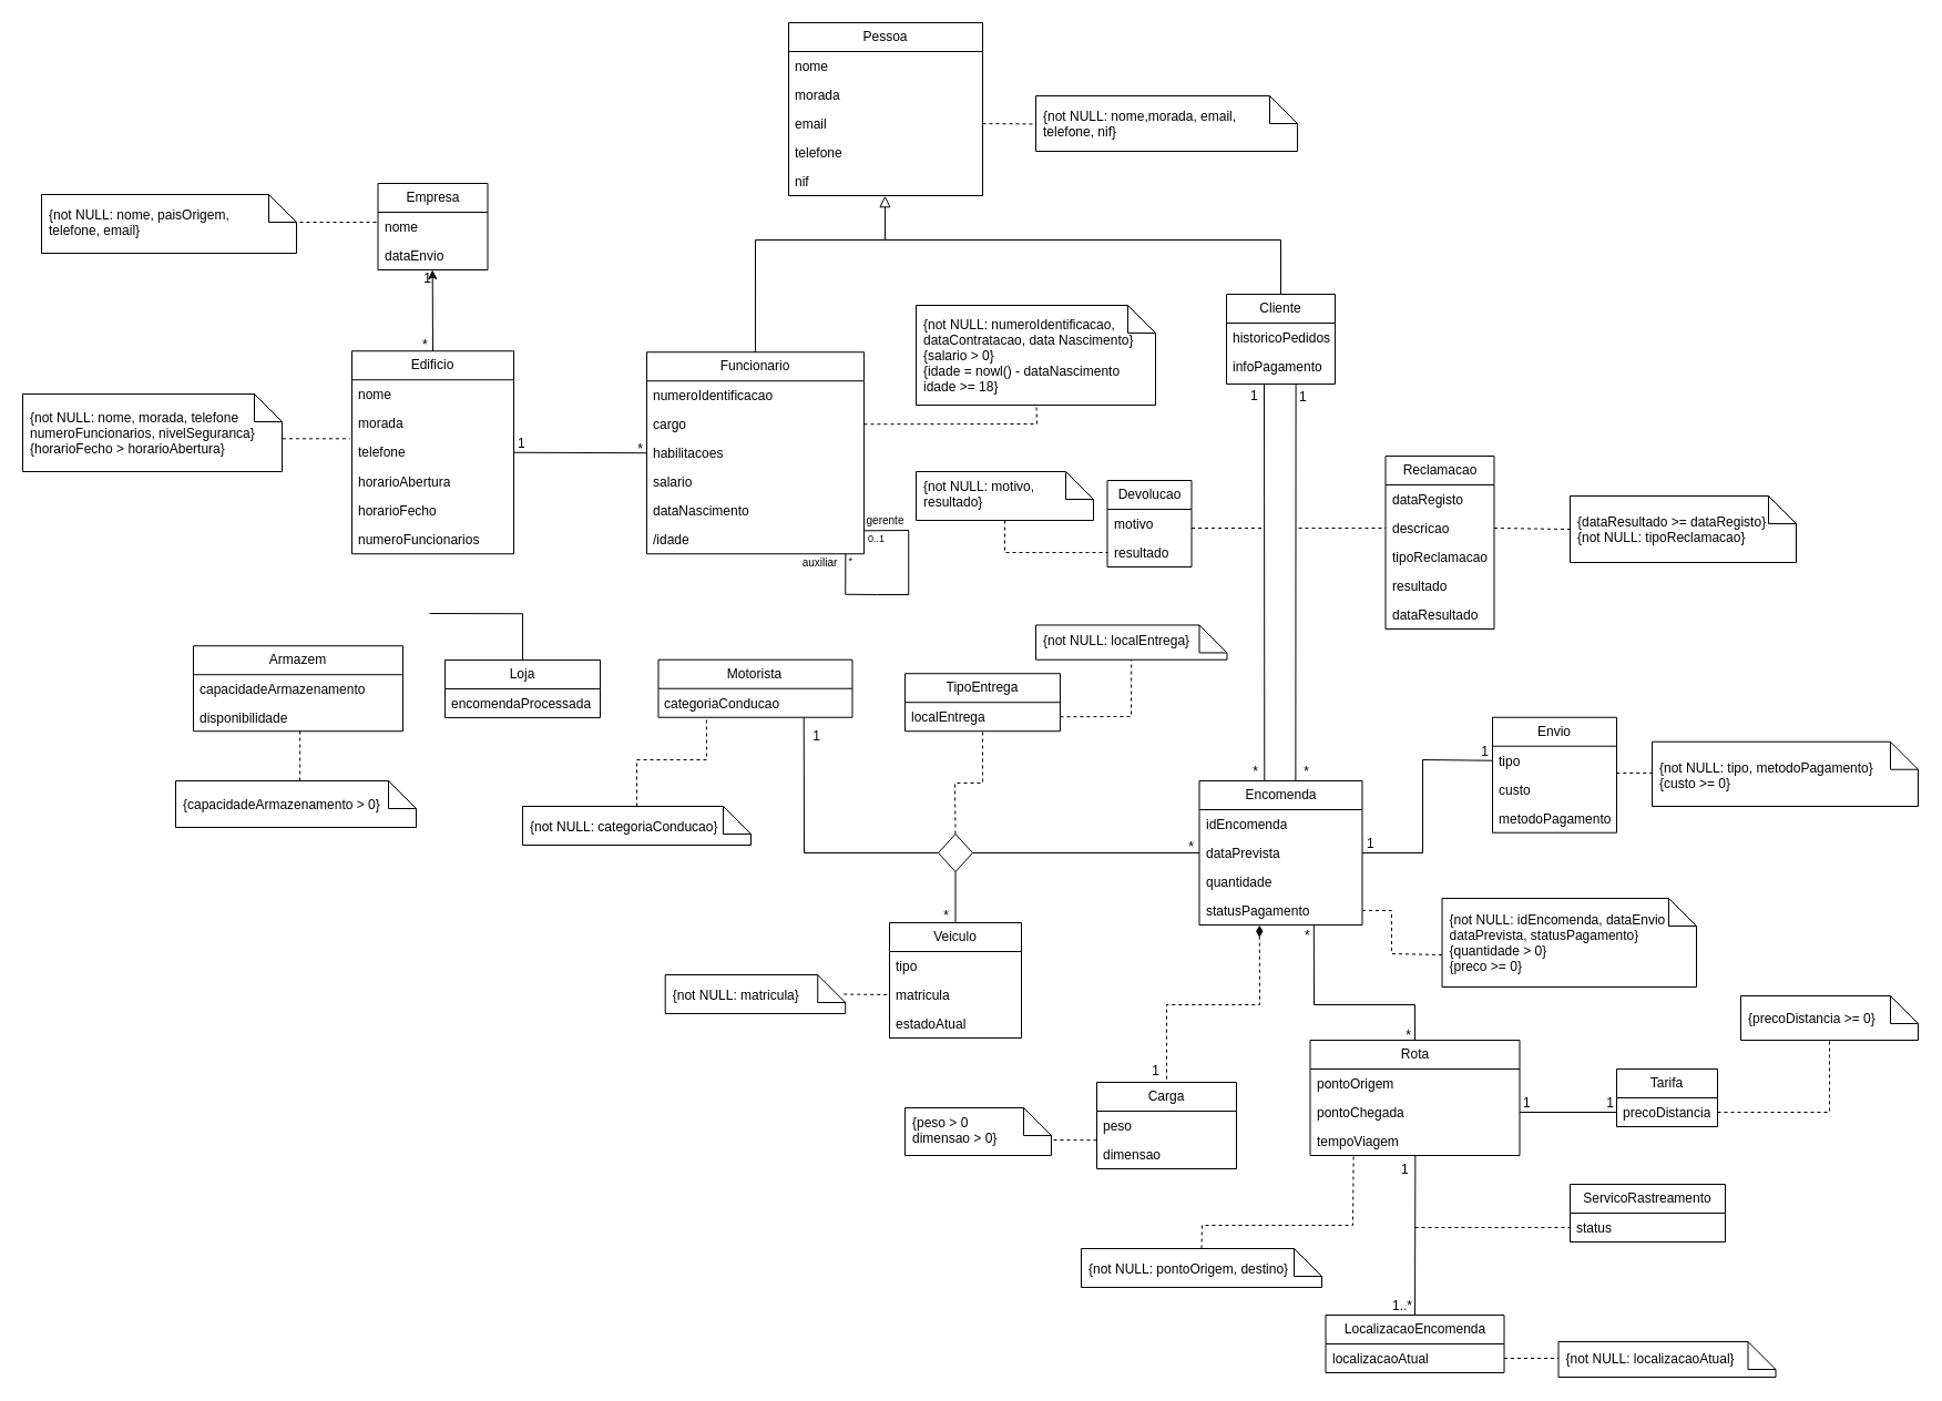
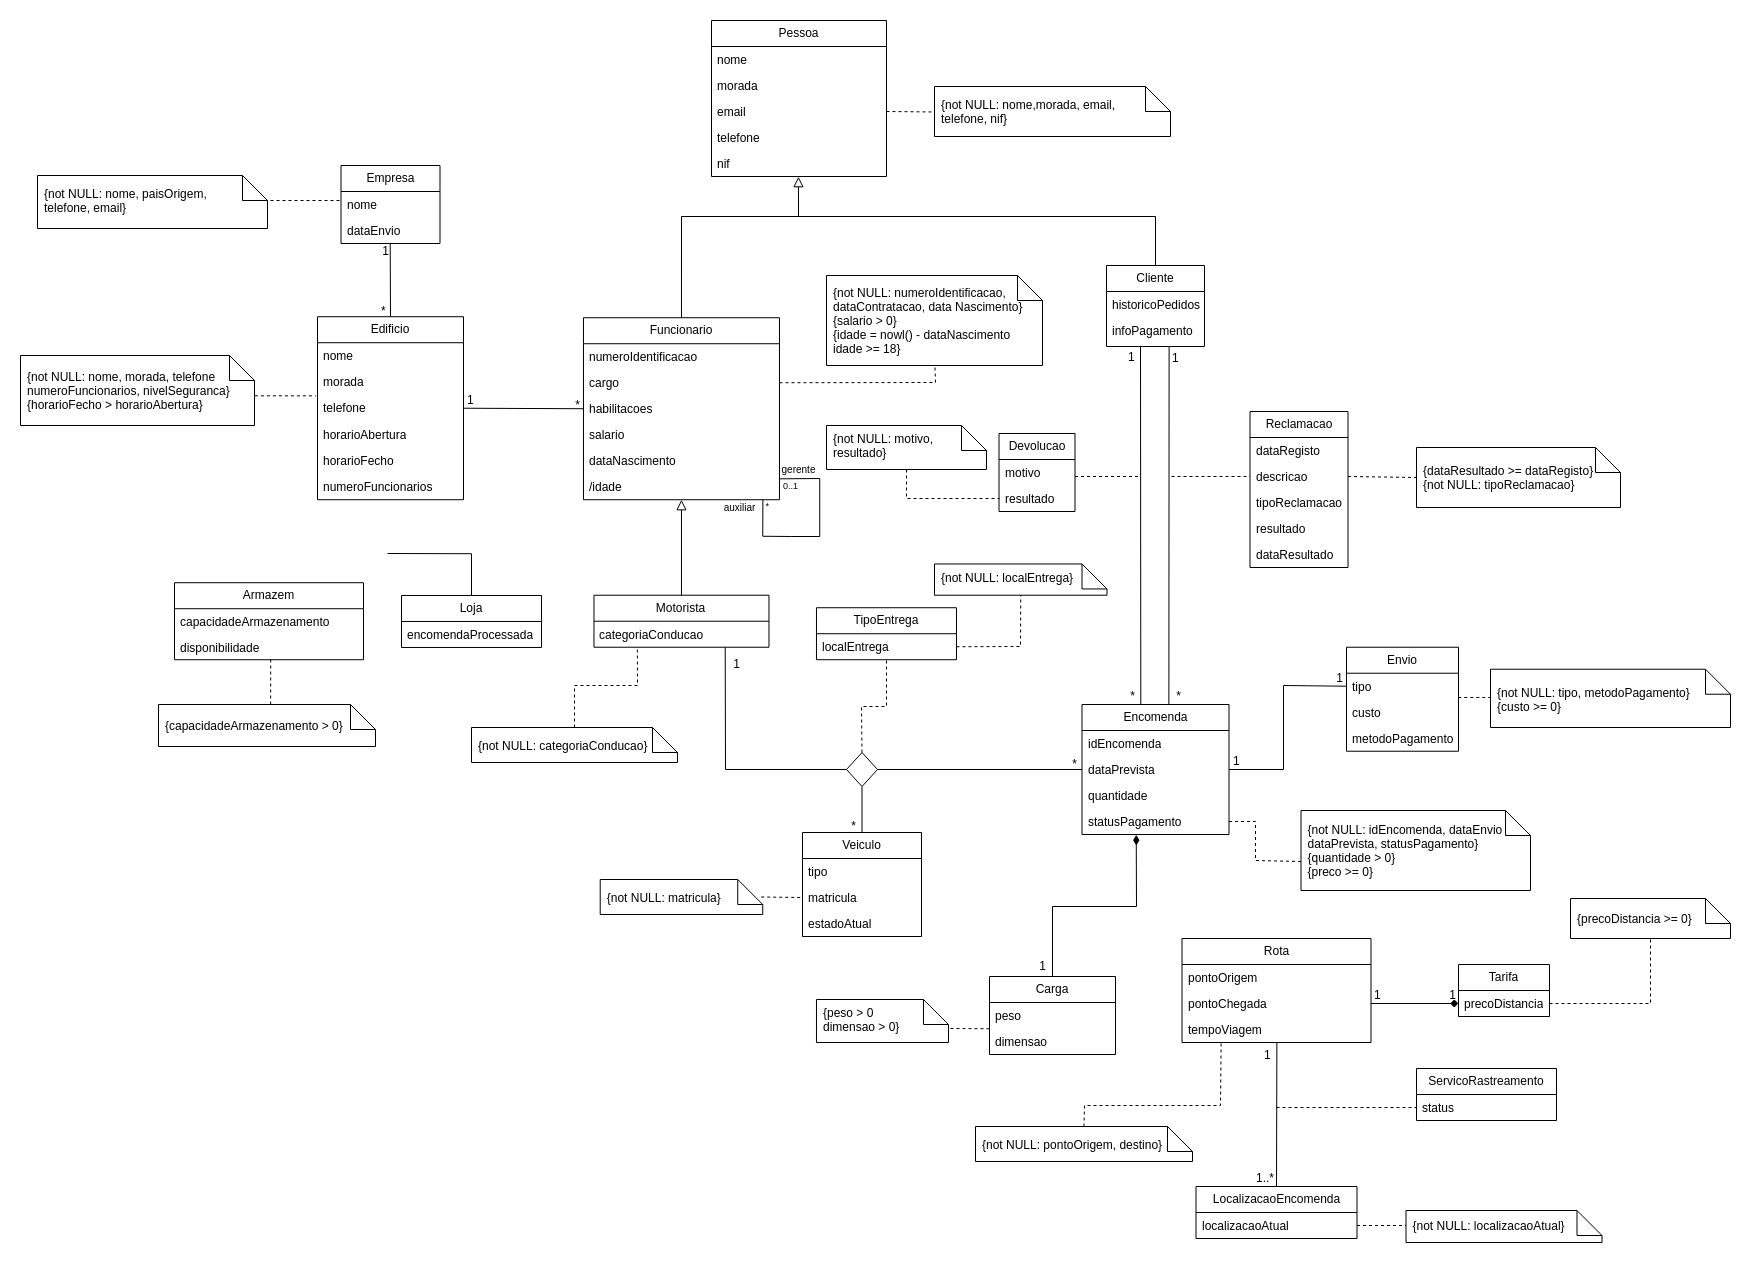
- <mxCell id="12" value="" style="endArrow=classic;html=1;rounded=0;exitX=0.5;exitY=0;exitDx=0;exitDy=0;entryX=0.497;entryY=1;entryDx=0;entryDy=0;entryPerimeter=0;" edge="1" parent="1" source="5" target="4"><mxGeometry relative="1" as="geometry"><mxPoint x="408" y="323.23" as="sourcePoint" /><mxPoint x="390" y="245" as="targetPoint" /></mxGeometry></mxCell>
+ <mxCell id="12" value="" style="endArrow=none;html=1;rounded=0;exitX=0.5;exitY=0;exitDx=0;exitDy=0;entryX=0.497;entryY=1;entryDx=0;entryDy=0;entryPerimeter=0;" edge="1" parent="1" source="5" target="4"><mxGeometry relative="1" as="geometry"><mxPoint x="408" y="323.23" as="sourcePoint" /><mxPoint x="390" y="245" as="targetPoint" /></mxGeometry></mxCell>
+ <mxCell id="101" value="" style="endArrow=block;html=1;rounded=0;align=center;verticalAlign=bottom;endFill=0;labelBackgroundColor=none;endSize=8;exitX=0.5;exitY=0;exitDx=0;exitDy=0;entryX=0.5;entryY=1;entryDx=0;entryDy=0;" edge="1" parent="1" source="40" target="24"><mxGeometry relative="1" as="geometry"><mxPoint x="719" y="609.5" as="sourcePoint" /><mxPoint x="681.196" y="494.468" as="targetPoint" /></mxGeometry></mxCell>
+ <mxCell id="102" value="" style="resizable=0;html=1;align=center;verticalAlign=top;labelBackgroundColor=none;" connectable="0" vertex="1" parent="101"><mxGeometry relative="1" as="geometry"><mxPoint y="1" as="offset" /></mxGeometry></mxCell>
- <mxCell id="113" value="" style="endArrow=none;startArrow=diamondThin;endFill=0;startFill=1;html=1;verticalAlign=bottom;labelBackgroundColor=none;strokeWidth=1;startSize=8;endSize=8;rounded=0;entryX=0.5;entryY=0;entryDx=0;entryDy=0;exitX=0.369;exitY=1.008;exitDx=0;exitDy=0;exitPerimeter=0;dashed=1;" edge="1" parent="1" source="59" target="64"><mxGeometry width="160" relative="1" as="geometry"><mxPoint x="1136.037" y="842.26" as="sourcePoint" /><mxPoint x="954" y="944.56" as="targetPoint" /><Array as="points"><mxPoint x="1136" y="906" /><mxPoint x="1052" y="906" /></Array></mxGeometry></mxCell>
+ <mxCell id="113" value="" style="endArrow=none;startArrow=diamondThin;endFill=0;startFill=1;html=1;verticalAlign=bottom;labelBackgroundColor=none;strokeWidth=1;startSize=8;endSize=8;rounded=0;entryX=0.5;entryY=0;entryDx=0;entryDy=0;exitX=0.369;exitY=1.008;exitDx=0;exitDy=0;exitPerimeter=0;" edge="1" parent="1" source="59" target="64"><mxGeometry width="160" relative="1" as="geometry"><mxPoint x="1136.037" y="842.26" as="sourcePoint" /><mxPoint x="954" y="944.56" as="targetPoint" /><Array as="points"><mxPoint x="1136" y="906" /><mxPoint x="1052" y="906" /></Array></mxGeometry></mxCell>
- <mxCell id="91" value="" style="endArrow=none;html=1;rounded=0;exitX=0.703;exitY=1.008;exitDx=0;exitDy=0;exitPerimeter=0;entryX=0.5;entryY=0;entryDx=0;entryDy=0;" edge="1" parent="1" source="59" target="67"><mxGeometry relative="1" as="geometry"><mxPoint x="1187.487" y="841.87" as="sourcePoint" /><mxPoint x="1255.5" y="1033" as="targetPoint" /><Array as="points"><mxPoint x="1185" y="906" /><mxPoint x="1276" y="906" /></Array></mxGeometry></mxCell>
- <mxCell id="92" value="*" style="resizable=0;html=1;whiteSpace=wrap;align=left;verticalAlign=bottom;" connectable="0" vertex="1" parent="91"><mxGeometry x="-1" relative="1" as="geometry"><mxPoint x="-10" y="18" as="offset" /></mxGeometry></mxCell>
- <mxCell id="93" value="*" style="resizable=0;html=1;whiteSpace=wrap;align=right;verticalAlign=bottom;" connectable="0" vertex="1" parent="91"><mxGeometry x="1" relative="1" as="geometry"><mxPoint x="-2" y="4" as="offset" /></mxGeometry></mxCell>
- <mxCell id="94" value="" style="endArrow=none;html=1;rounded=0;entryX=0;entryY=0.5;entryDx=0;entryDy=0;exitX=1;exitY=0.5;exitDx=0;exitDy=0;" edge="1" parent="1" source="69" target="72"><mxGeometry relative="1" as="geometry"><mxPoint x="1332" y="998" as="sourcePoint" /><mxPoint x="1422" y="1040" as="targetPoint" /></mxGeometry></mxCell>
+ <mxCell id="94" value="" style="endArrow=diamond;html=1;rounded=0;entryX=0;entryY=0.5;entryDx=0;entryDy=0;exitX=1;exitY=0.5;exitDx=0;exitDy=0;" edge="1" parent="1" source="69" target="72"><mxGeometry relative="1" as="geometry"><mxPoint x="1332" y="998" as="sourcePoint" /><mxPoint x="1422" y="1040" as="targetPoint" /></mxGeometry></mxCell>
